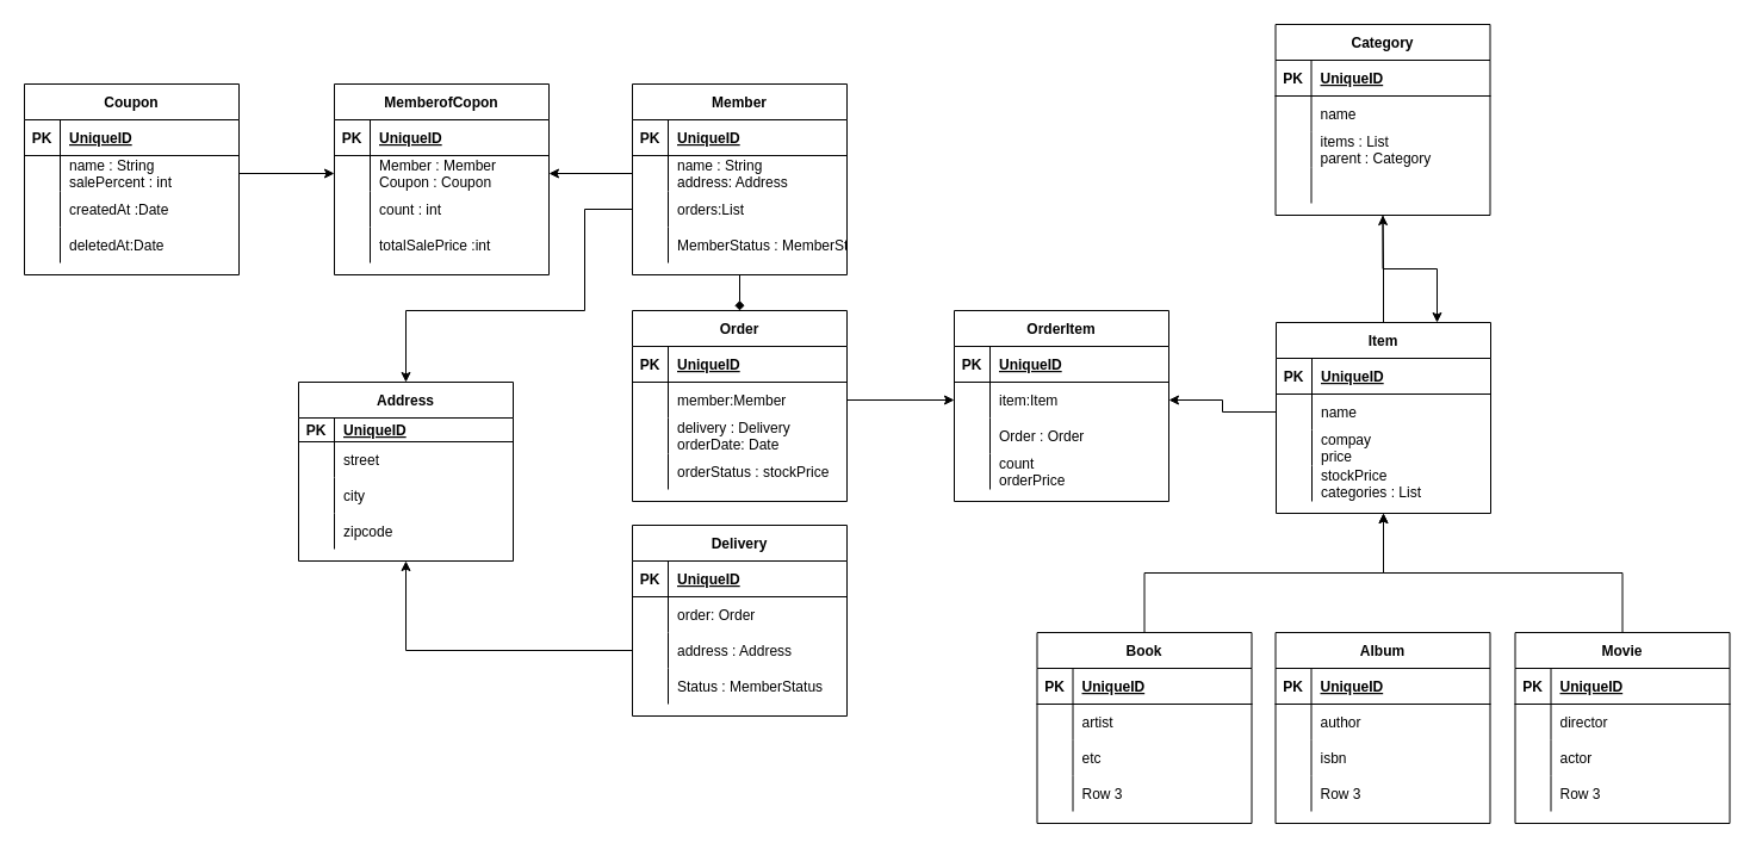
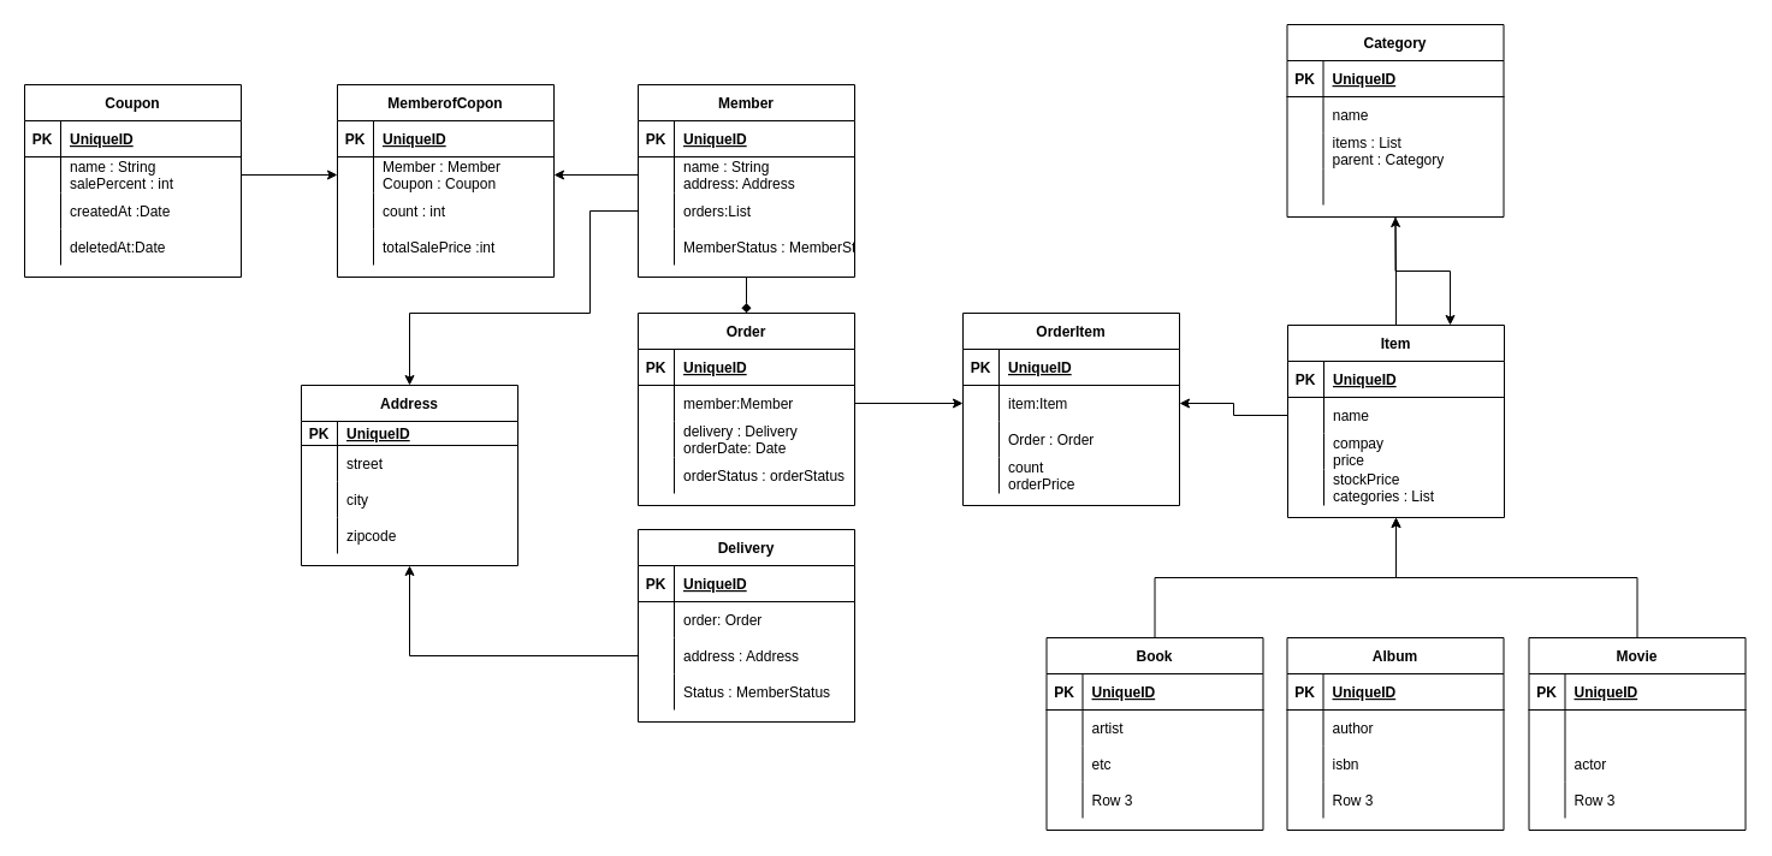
- <mxCell id="54" value="orderStatus : stockPrice " style="shape=partialRectangle;connectable=0;fillColor=none;top=0;left=0;bottom=0;right=0;align=left;spacingLeft=6;overflow=hidden;" vertex="1" parent="52"><mxGeometry x="30" width="150" height="30" as="geometry" /></mxCell>
+ <mxCell id="54" value="orderStatus : orderStatus " style="shape=partialRectangle;connectable=0;fillColor=none;top=0;left=0;bottom=0;right=0;align=left;spacingLeft=6;overflow=hidden;" vertex="1" parent="52"><mxGeometry x="30" width="150" height="30" as="geometry" /></mxCell>
- <mxCell id="130" value="director" style="shape=partialRectangle;connectable=0;fillColor=none;top=0;left=0;bottom=0;right=0;align=left;spacingLeft=6;overflow=hidden;" vertex="1" parent="128"><mxGeometry x="30" width="150" height="30" as="geometry" /></mxCell>
